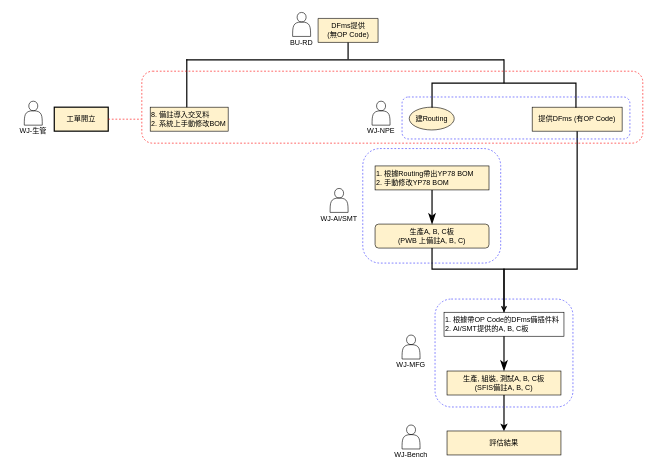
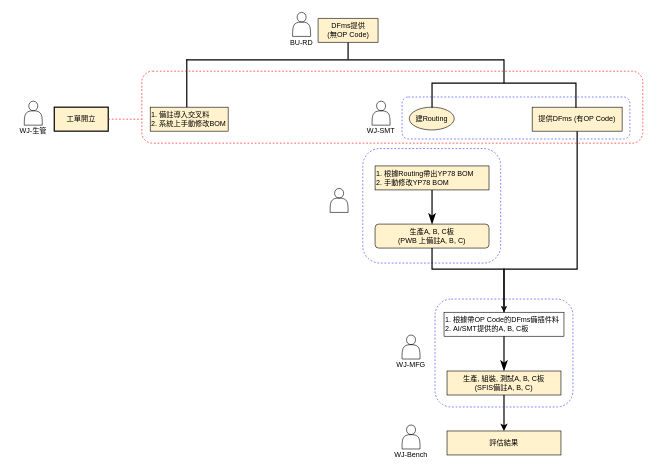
- <mxCell id="5" value="&lt;div&gt;&lt;span&gt;8. 備註導入交叉料&lt;/span&gt;&lt;/div&gt;2. 系統上手動修改BOM" style="rounded=0;whiteSpace=wrap;html=1;shadow=0;strokeColor=#000000;fillColor=#fff2cc;align=left;" vertex="1" parent="2"><mxGeometry x="230" y="158" width="130" height="40" as="geometry" /></mxCell>
+ <mxCell id="5" value="&lt;div&gt;&lt;span&gt;1. 備註導入交叉料&lt;/span&gt;&lt;/div&gt;2. 系統上手動修改BOM" style="rounded=0;whiteSpace=wrap;html=1;shadow=0;strokeColor=#000000;fillColor=#fff2cc;align=left;" vertex="1" parent="2"><mxGeometry x="230" y="158" width="130" height="40" as="geometry" /></mxCell>
- <mxCell id="12" value="WJ-NPE" style="text;html=1;strokeColor=none;fillColor=none;align=center;verticalAlign=middle;whiteSpace=wrap;rounded=0;shadow=0;" vertex="1" parent="2"><mxGeometry x="580" y="188" width="70" height="20" as="geometry" /></mxCell>
+ <mxCell id="12" value="WJ-SMT" style="text;html=1;strokeColor=none;fillColor=none;align=center;verticalAlign=middle;whiteSpace=wrap;rounded=0;shadow=0;" vertex="1" parent="2"><mxGeometry x="580" y="188" width="70" height="20" as="geometry" /></mxCell>
- <mxCell id="14" value="WJ-AI/SMT" style="text;html=1;strokeColor=none;fillColor=none;align=center;verticalAlign=middle;whiteSpace=wrap;rounded=0;shadow=0;" vertex="1" parent="2"><mxGeometry x="510" y="333.5" width="70" height="22" as="geometry" /></mxCell>
